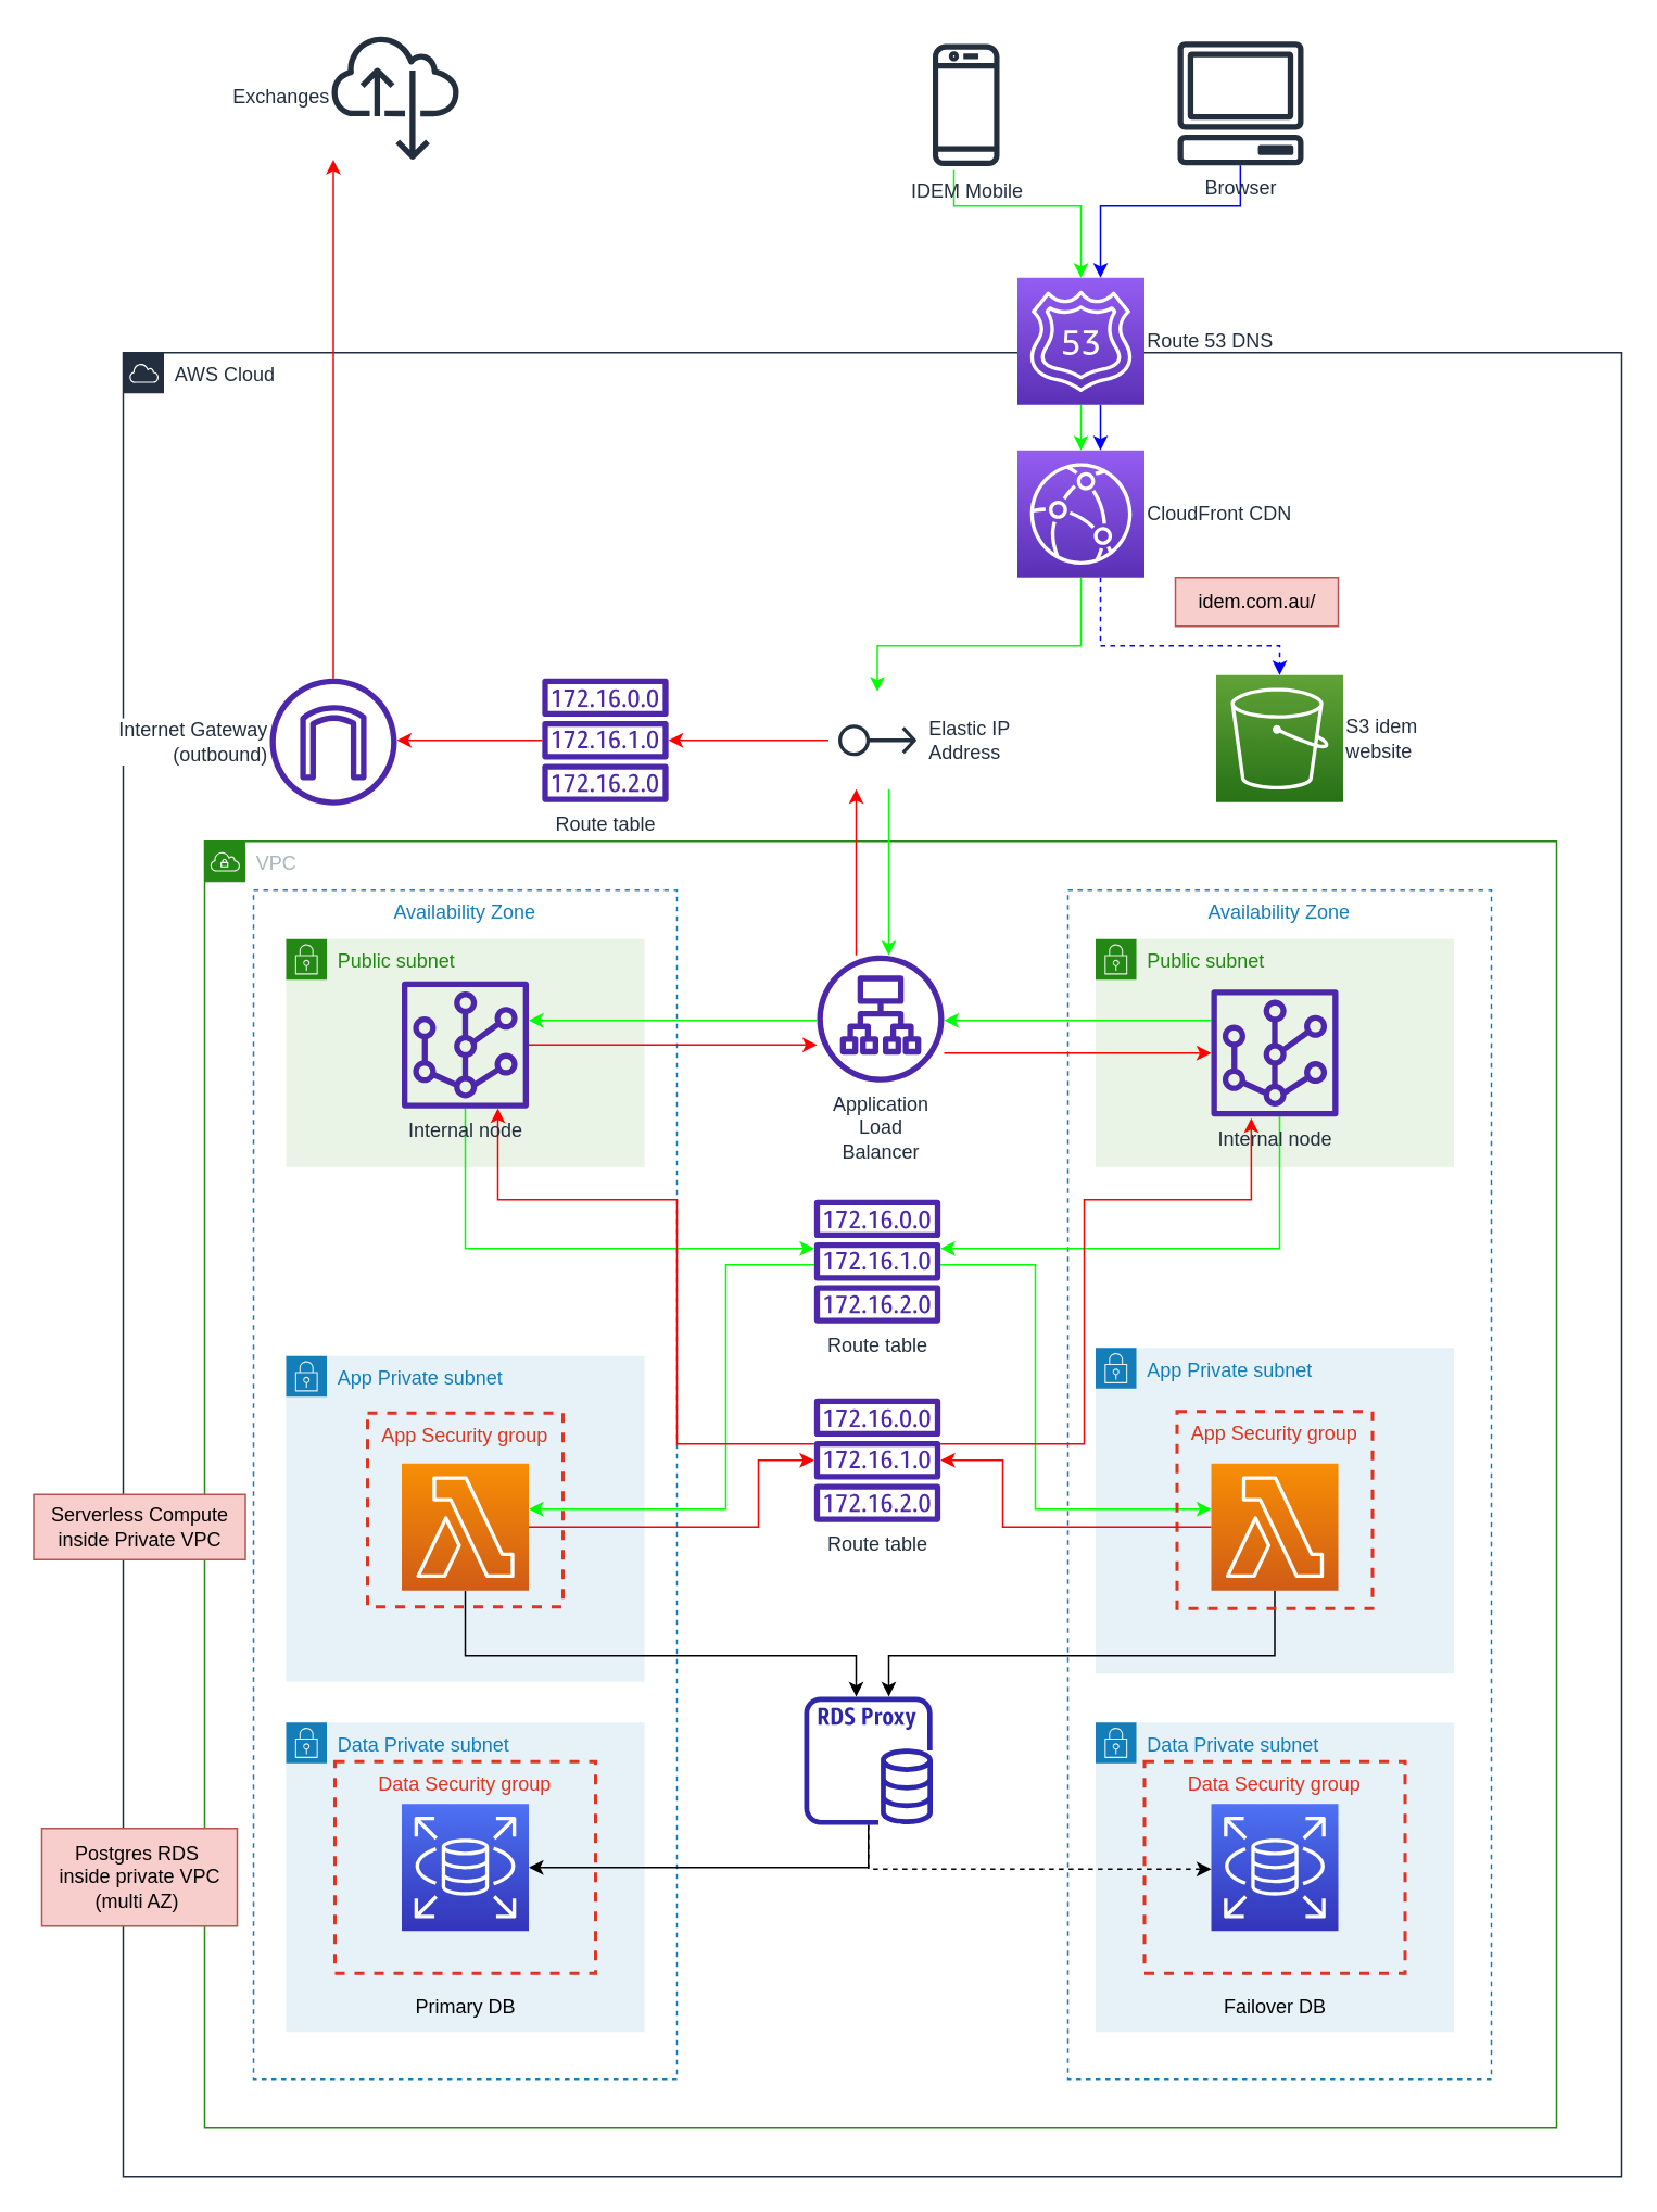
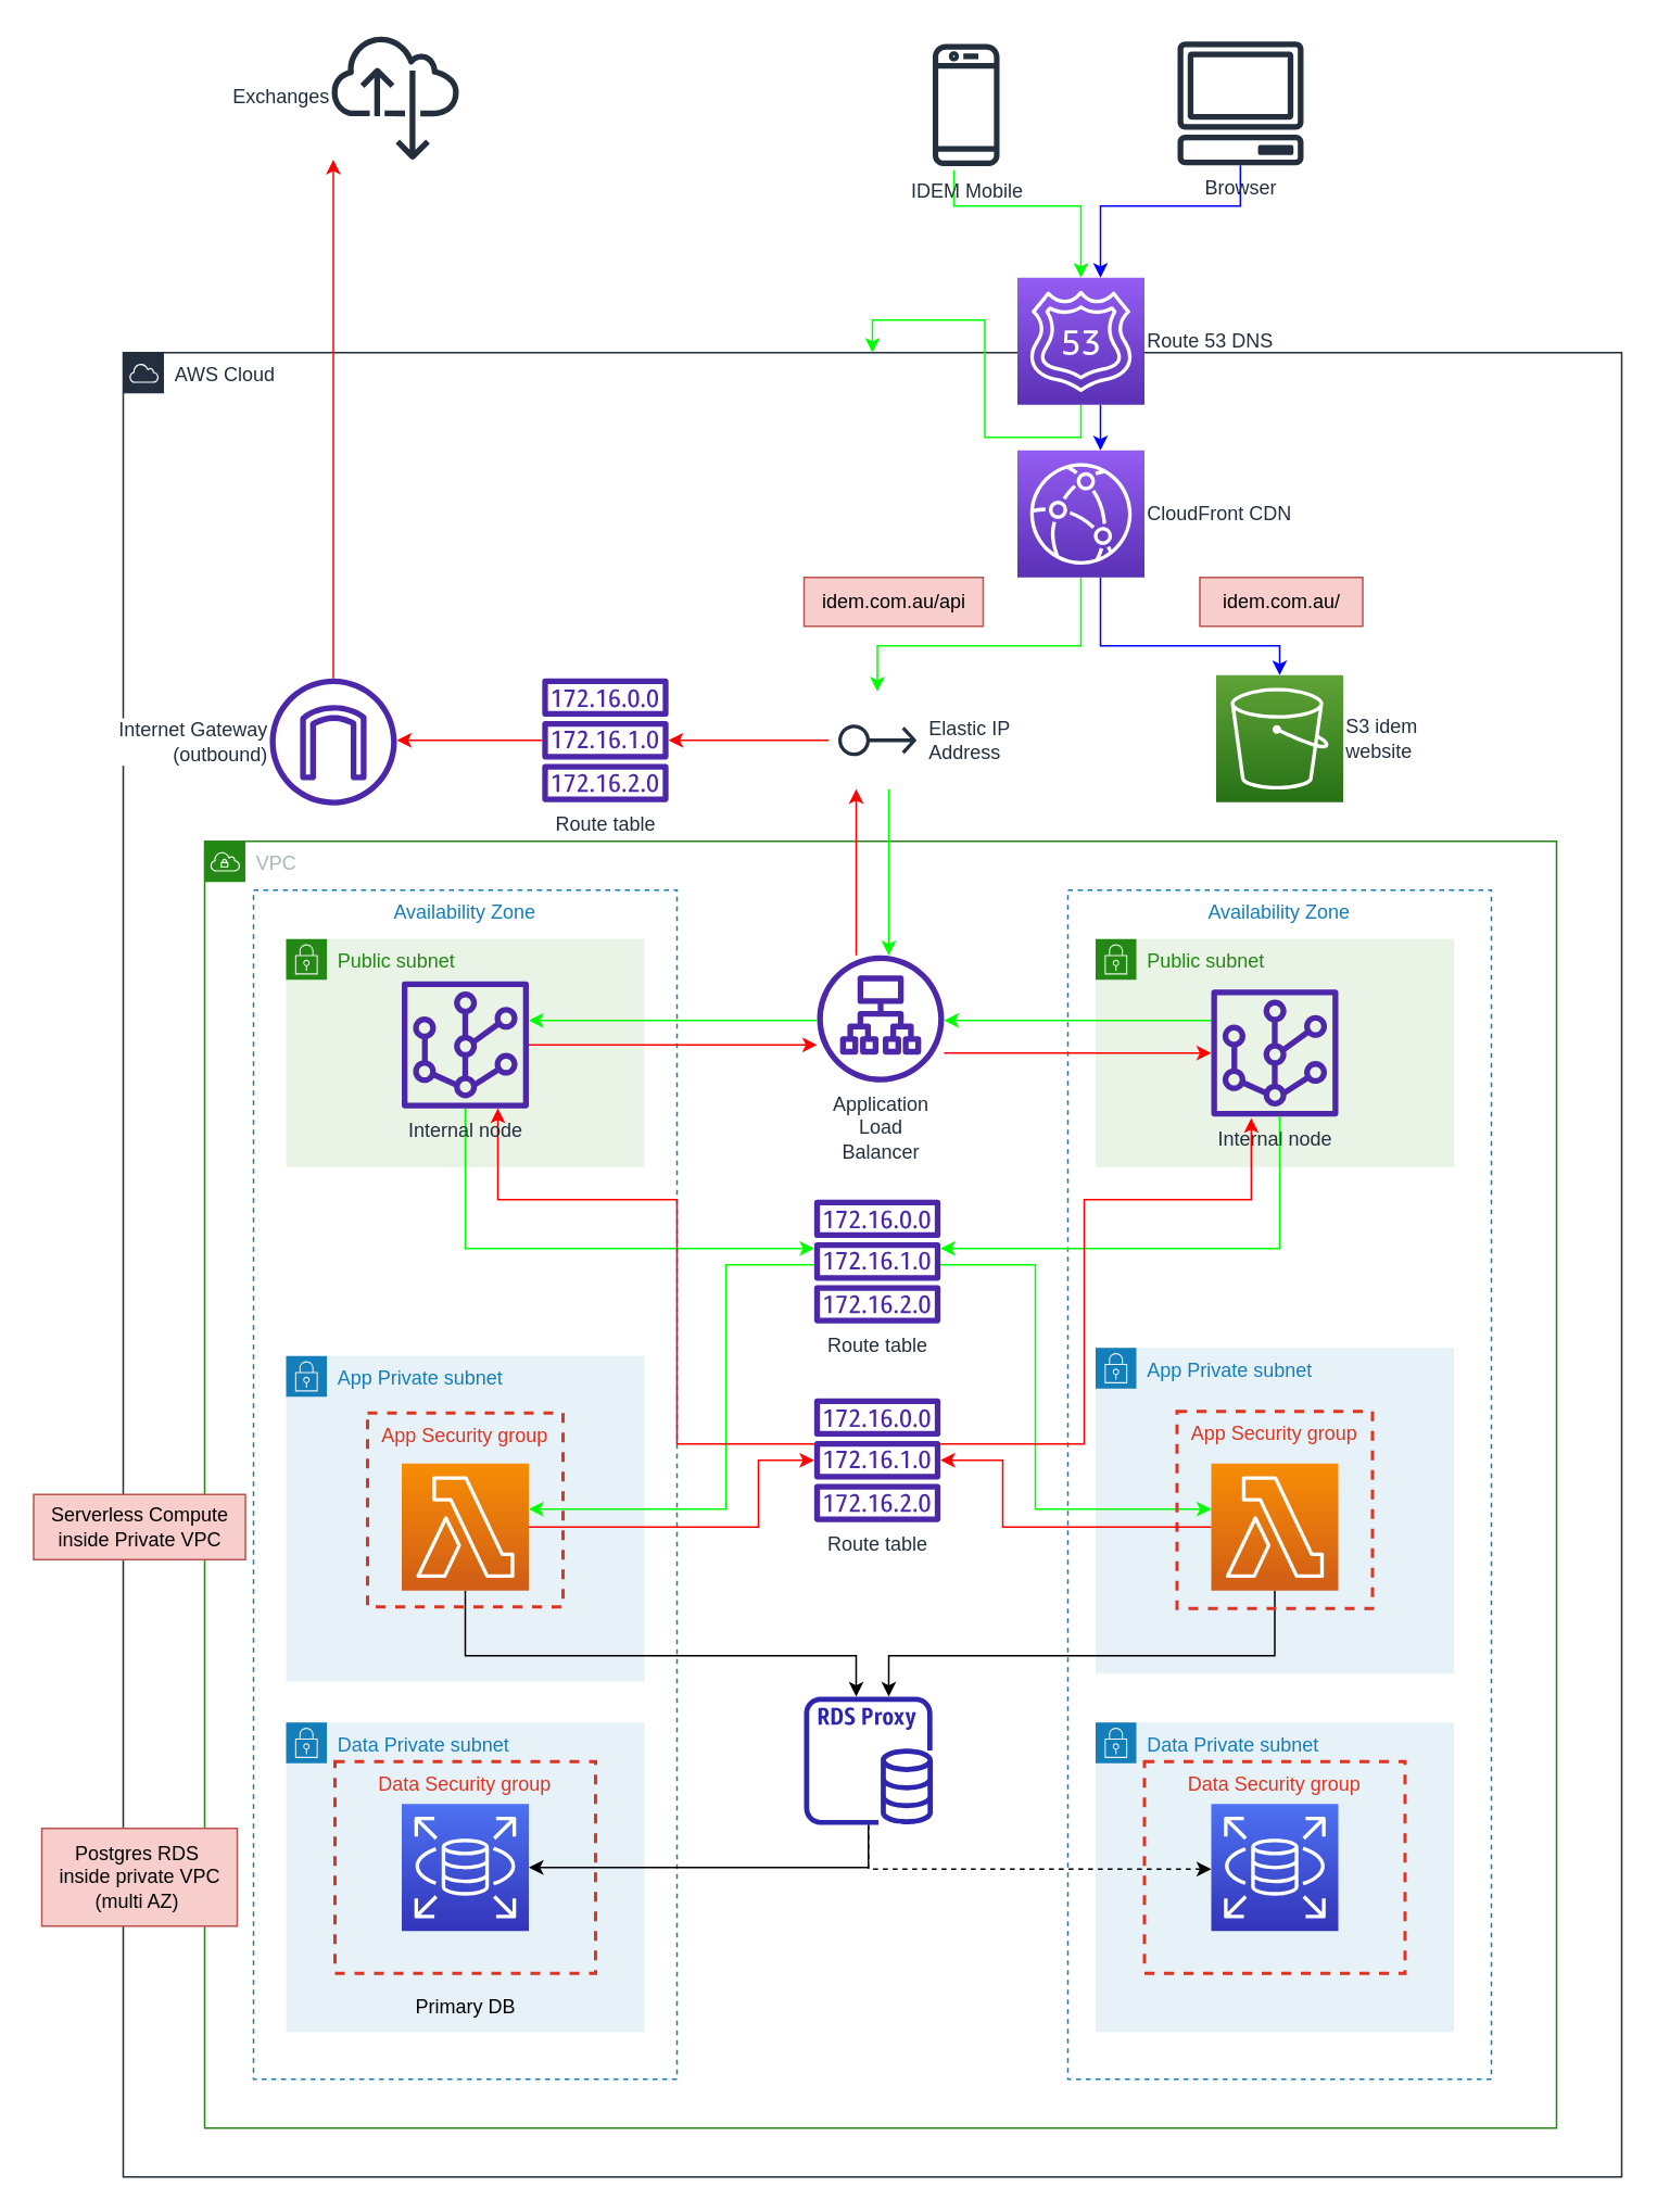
- <mxCell id="62" style="edgeStyle=orthogonalEdgeStyle;rounded=0;orthogonalLoop=1;jettySize=auto;html=1;entryX=0.5;entryY=0;entryDx=0;entryDy=0;entryPerimeter=0;fontColor=#00FF00;startArrow=none;startFill=0;endArrow=classic;endFill=1;strokeColor=#00FF00;" edge="1" parent="1" source="64" target="61"><mxGeometry relative="1" as="geometry" /></mxCell>
+ <mxCell id="62" style="edgeStyle=orthogonalEdgeStyle;rounded=0;orthogonalLoop=1;jettySize=auto;html=1;fontColor=#00FF00;startArrow=none;startFill=0;endArrow=classic;endFill=1;strokeColor=#00FF00;" edge="1" parent="1" source="64" target="5"><mxGeometry relative="1" as="geometry" /></mxCell>
+ <mxCell id="28" value="idem.com.au/api" style="text;html=1;align=center;verticalAlign=middle;resizable=0;points=[];autosize=1;strokeColor=#b85450;fillColor=#f8cecc;" vertex="1" parent="1"><mxGeometry x="493" y="354" width="110" height="30" as="geometry" /></mxCell>
- <mxCell id="29" value="idem.com.au/" style="text;html=1;align=center;verticalAlign=middle;resizable=0;points=[];autosize=1;strokeColor=#b85450;fillColor=#f8cecc;" vertex="1" parent="1"><mxGeometry x="721" y="354" width="100" height="30" as="geometry" /></mxCell>
+ <mxCell id="29" value="idem.com.au/" style="text;html=1;align=center;verticalAlign=middle;resizable=0;points=[];autosize=1;strokeColor=#b85450;fillColor=#f8cecc;" vertex="1" parent="1"><mxGeometry x="736" y="354" width="100" height="30" as="geometry" /></mxCell>
- <mxCell id="60" style="edgeStyle=orthogonalEdgeStyle;rounded=0;orthogonalLoop=1;jettySize=auto;html=1;entryX=0.5;entryY=0;entryDx=0;entryDy=0;entryPerimeter=0;fontColor=#00FF00;startArrow=none;startFill=0;endArrow=classic;endFill=1;strokeColor=#0000FF;dashed=1;" edge="1" parent="1" source="61" target="58"><mxGeometry relative="1" as="geometry"><Array as="points"><mxPoint x="675" y="396" /><mxPoint x="785" y="396" /></Array></mxGeometry></mxCell>
+ <mxCell id="60" style="edgeStyle=orthogonalEdgeStyle;rounded=0;orthogonalLoop=1;jettySize=auto;html=1;entryX=0.5;entryY=0;entryDx=0;entryDy=0;entryPerimeter=0;fontColor=#00FF00;startArrow=none;startFill=0;endArrow=classic;endFill=1;strokeColor=#0000FF;" edge="1" parent="1" source="61" target="58"><mxGeometry relative="1" as="geometry"><Array as="points"><mxPoint x="675" y="396" /><mxPoint x="785" y="396" /></Array></mxGeometry></mxCell>
- <mxCell id="9" value="Failover DB" style="text;html=1;align=center;verticalAlign=middle;resizable=0;points=[];autosize=1;strokeColor=none;fillColor=none;" parent="7" vertex="1"><mxGeometry x="65" y="160" width="90" height="30" as="geometry" /></mxCell>
